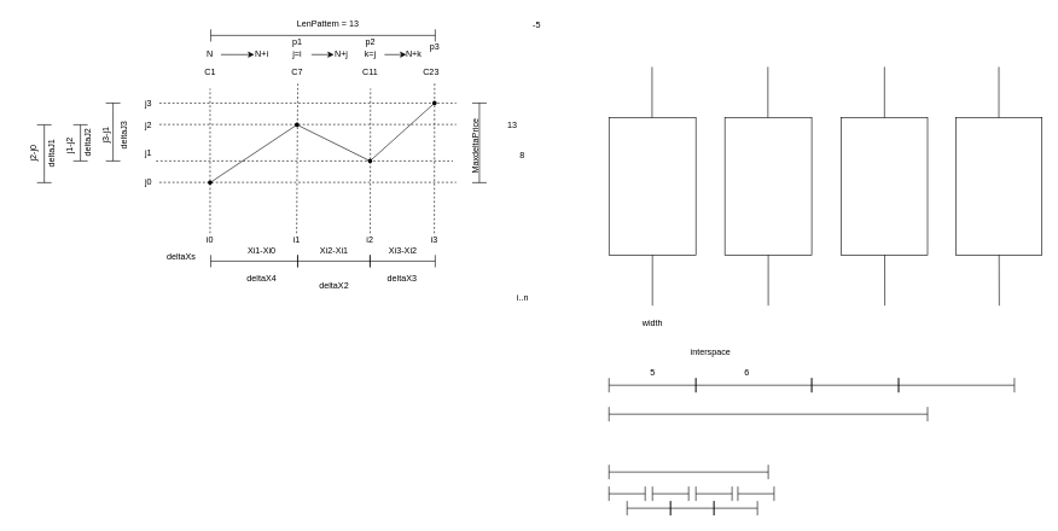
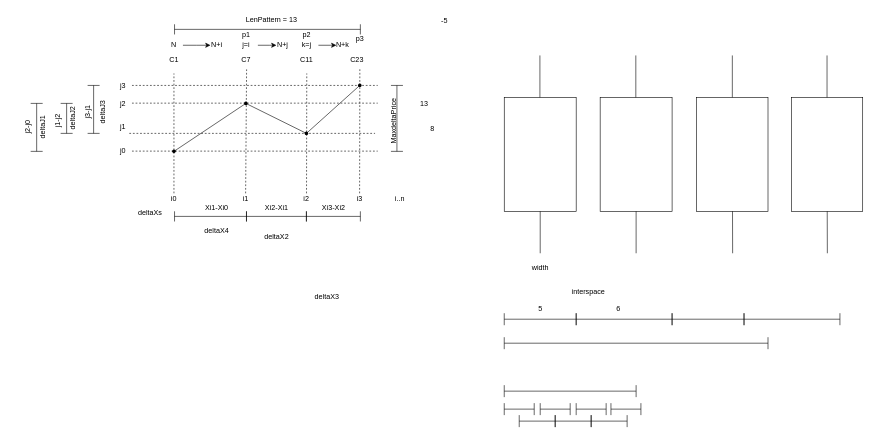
- <mxCell id="42" value="deltaX3" style="text;html=1;align=center;verticalAlign=middle;resizable=0;points=[];autosize=1;strokeColor=none;fillColor=none;" parent="1" vertex="1"><mxGeometry x="524" y="369" width="60" height="30" as="geometry" /></mxCell>
+ <mxCell id="42" value="deltaX3" style="text;html=1;align=center;verticalAlign=middle;resizable=0;points=[];autosize=1;strokeColor=none;fillColor=none;" parent="1" vertex="1"><mxGeometry x="514" y="479" width="60" height="30" as="geometry" /></mxCell>
- <mxCell id="26" value="i..n" style="text;html=1;align=center;verticalAlign=middle;whiteSpace=wrap;rounded=0;" parent="1" vertex="1"><mxGeometry x="706" y="402" width="30" height="20" as="geometry" /></mxCell>
+ <mxCell id="26" value="i..n" style="text;html=1;align=center;verticalAlign=middle;whiteSpace=wrap;rounded=0;" parent="1" vertex="1"><mxGeometry x="651" y="322" width="30" height="20" as="geometry" /></mxCell>
